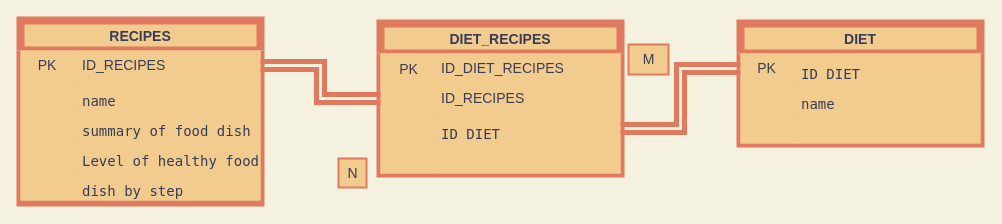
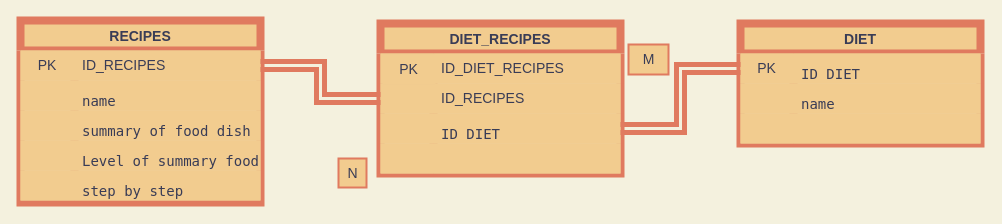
- <mxCell id="14" value="&lt;pre style=&quot;unicode-bidi: isolate; line-height: 36px; border: none; padding: 2px 0.14em 2px 0px; position: relative; margin: -2px 0px; resize: none; overflow: hidden; width: 270px; overflow-wrap: break-word; text-decoration-thickness: initial; text-decoration-style: initial; text-decoration-color: initial; font-size: 14px;&quot; dir=&quot;ltr&quot; id=&quot;tw-target-text&quot; data-placeholder=&quot;Traducción&quot; class=&quot;tw-data-text tw-text-large tw-ta&quot;&gt;&lt;span style=&quot;font-size: 14px;&quot; lang=&quot;en&quot; class=&quot;Y2IQFc&quot;&gt;Level_of_healthy_food&lt;/span&gt;&lt;/pre&gt;" style="shape=partialRectangle;html=1;whiteSpace=wrap;connectable=0;fillColor=#F2CC8F;top=0;left=0;bottom=0;right=0;align=left;spacingLeft=6;overflow=hidden;fontSize=14;strokeColor=#E07A5F;fontColor=#393C56;strokeWidth=8;" vertex="1" parent="12"><mxGeometry x="54" width="186" height="30" as="geometry"><mxRectangle width="186" height="30" as="alternateBounds" /></mxGeometry></mxCell>
+ <mxCell id="14" value="&lt;pre style=&quot;unicode-bidi: isolate; line-height: 36px; border: none; padding: 2px 0.14em 2px 0px; position: relative; margin: -2px 0px; resize: none; overflow: hidden; width: 270px; overflow-wrap: break-word; text-decoration-thickness: initial; text-decoration-style: initial; text-decoration-color: initial; font-size: 14px;&quot; dir=&quot;ltr&quot; id=&quot;tw-target-text&quot; data-placeholder=&quot;Traducción&quot; class=&quot;tw-data-text tw-text-large tw-ta&quot;&gt;&lt;span style=&quot;font-size: 14px;&quot; lang=&quot;en&quot; class=&quot;Y2IQFc&quot;&gt;Level_of_summary_food&lt;/span&gt;&lt;/pre&gt;" style="shape=partialRectangle;html=1;whiteSpace=wrap;connectable=0;fillColor=#F2CC8F;top=0;left=0;bottom=0;right=0;align=left;spacingLeft=6;overflow=hidden;fontSize=14;strokeColor=#E07A5F;fontColor=#393C56;strokeWidth=8;" vertex="1" parent="12"><mxGeometry x="54" width="186" height="30" as="geometry"><mxRectangle width="186" height="30" as="alternateBounds" /></mxGeometry></mxCell>
- <mxCell id="17" value="&lt;pre style=&quot;unicode-bidi: isolate; line-height: 36px; border: none; padding: 2px 0.14em 2px 0px; position: relative; margin-top: -2px; margin-bottom: -2px; resize: none; overflow: hidden; width: 270px; overflow-wrap: break-word; font-size: 14px;&quot; dir=&quot;ltr&quot; id=&quot;tw-target-text&quot; data-placeholder=&quot;Traducción&quot; class=&quot;tw-data-text tw-text-large tw-ta&quot;&gt;&lt;span style=&quot;font-size: 14px;&quot; lang=&quot;en&quot; class=&quot;Y2IQFc&quot;&gt;dish_by_step&lt;/span&gt;&lt;/pre&gt;" style="shape=partialRectangle;html=1;whiteSpace=wrap;connectable=0;fillColor=#F2CC8F;top=0;left=0;bottom=0;right=0;align=left;spacingLeft=6;overflow=hidden;fontSize=14;strokeColor=#E07A5F;fontColor=#393C56;strokeWidth=8;" vertex="1" parent="15"><mxGeometry x="54" width="186" height="30" as="geometry"><mxRectangle width="186" height="30" as="alternateBounds" /></mxGeometry></mxCell>
+ <mxCell id="17" value="&lt;pre style=&quot;unicode-bidi: isolate; line-height: 36px; border: none; padding: 2px 0.14em 2px 0px; position: relative; margin-top: -2px; margin-bottom: -2px; resize: none; overflow: hidden; width: 270px; overflow-wrap: break-word; font-size: 14px;&quot; dir=&quot;ltr&quot; id=&quot;tw-target-text&quot; data-placeholder=&quot;Traducción&quot; class=&quot;tw-data-text tw-text-large tw-ta&quot;&gt;&lt;span style=&quot;font-size: 14px;&quot; lang=&quot;en&quot; class=&quot;Y2IQFc&quot;&gt;step_by_step&lt;/span&gt;&lt;/pre&gt;" style="shape=partialRectangle;html=1;whiteSpace=wrap;connectable=0;fillColor=#F2CC8F;top=0;left=0;bottom=0;right=0;align=left;spacingLeft=6;overflow=hidden;fontSize=14;strokeColor=#E07A5F;fontColor=#393C56;strokeWidth=8;" vertex="1" parent="15"><mxGeometry x="54" width="186" height="30" as="geometry"><mxRectangle width="186" height="30" as="alternateBounds" /></mxGeometry></mxCell>
